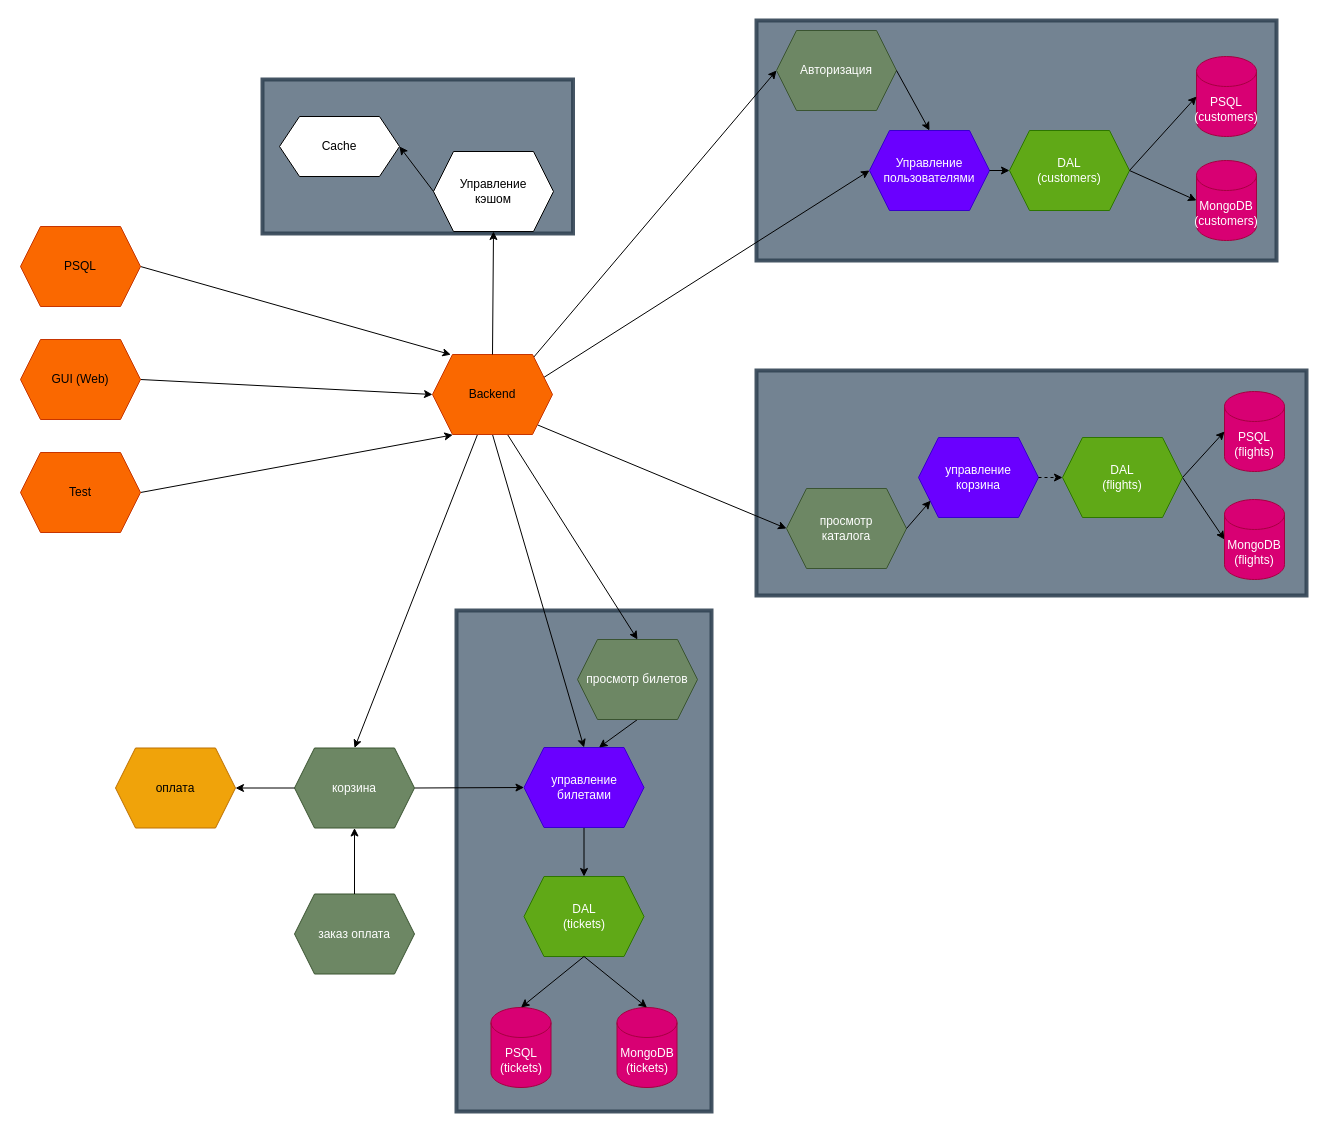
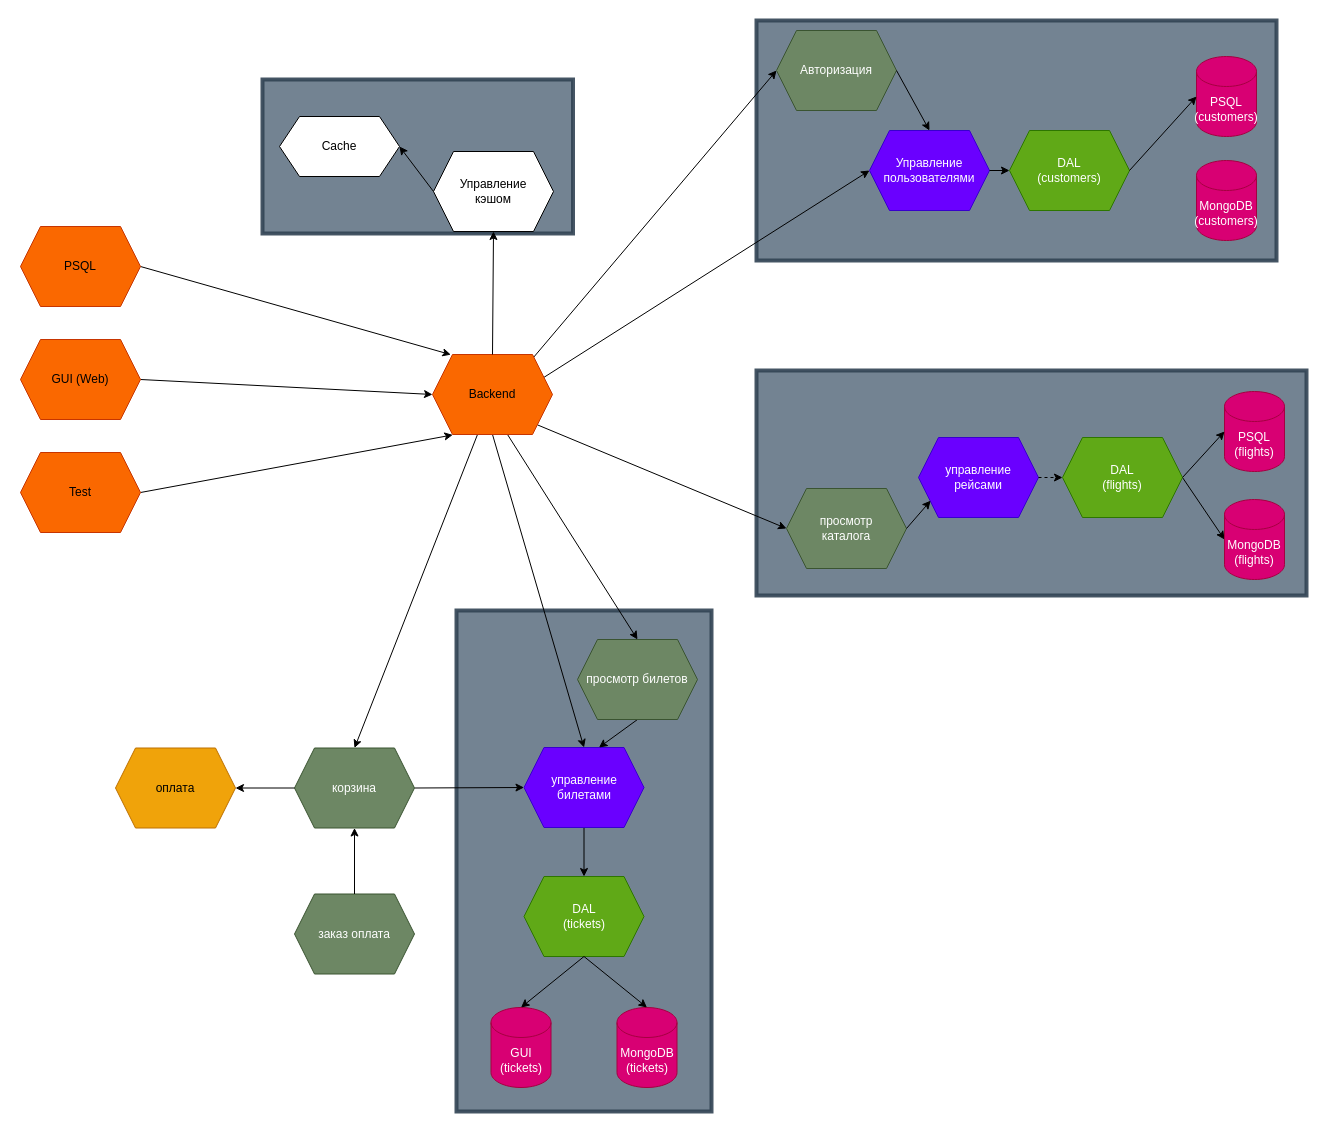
- <mxCell id="16" style="edgeStyle=none;html=1;exitX=1;exitY=0.5;exitDx=0;exitDy=0;entryX=0;entryY=0.5;entryDx=0;entryDy=0;entryPerimeter=0;" parent="1" source="18" target="47" edge="1"><mxGeometry relative="1" as="geometry" /></mxCell>
- <mxCell id="27" value="управление&lt;div&gt;корзина&lt;/div&gt;" style="shape=hexagon;perimeter=hexagonPerimeter2;whiteSpace=wrap;html=1;fixedSize=1;fillColor=#6a00ff;fontColor=#ffffff;strokeColor=#3700CC;" parent="1" vertex="1"><mxGeometry x="918" y="437" width="120" height="80" as="geometry" /></mxCell>
+ <mxCell id="27" value="управление&lt;div&gt;рейсами&lt;/div&gt;" style="shape=hexagon;perimeter=hexagonPerimeter2;whiteSpace=wrap;html=1;fixedSize=1;fillColor=#6a00ff;fontColor=#ffffff;strokeColor=#3700CC;" parent="1" vertex="1"><mxGeometry x="918" y="437" width="120" height="80" as="geometry" /></mxCell>
- <mxCell id="36" value="PSQL&lt;div&gt;(tickets)&lt;/div&gt;" style="shape=cylinder3;whiteSpace=wrap;html=1;boundedLbl=1;backgroundOutline=1;size=15;fillColor=#d80073;fontColor=#ffffff;strokeColor=#A50040;" parent="1" vertex="1"><mxGeometry x="490.5" y="1007" width="60" height="80" as="geometry" /></mxCell>
+ <mxCell id="36" value="GUI&lt;div&gt;(tickets)&lt;/div&gt;" style="shape=cylinder3;whiteSpace=wrap;html=1;boundedLbl=1;backgroundOutline=1;size=15;fillColor=#d80073;fontColor=#ffffff;strokeColor=#A50040;" parent="1" vertex="1"><mxGeometry x="490.5" y="1007" width="60" height="80" as="geometry" /></mxCell>
